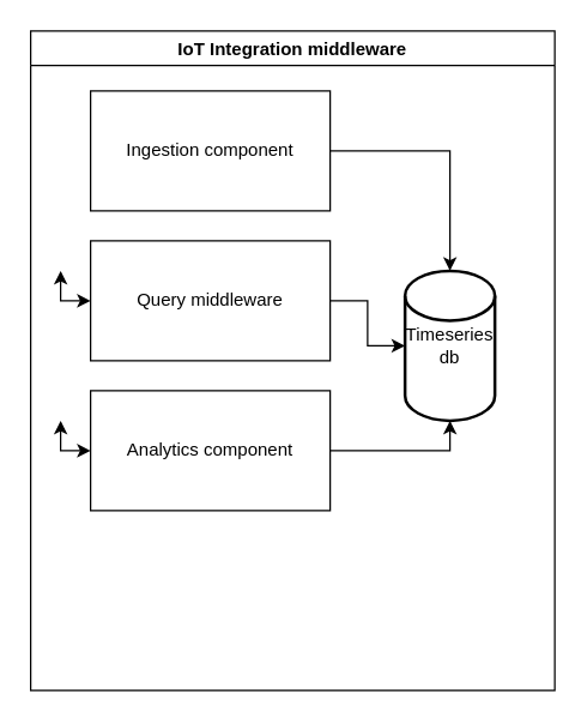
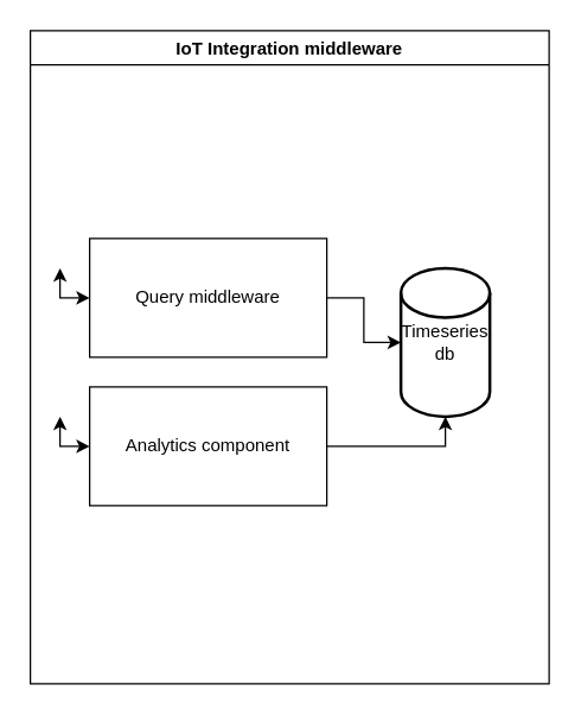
- <mxCell id="4" value="Ingestion component" style="rounded=0;whiteSpace=wrap;html=1;" parent="2" vertex="1"><mxGeometry x="40" y="40" width="160" height="80" as="geometry" /></mxCell>
- <mxCell id="3" style="edgeStyle=orthogonalEdgeStyle;rounded=0;orthogonalLoop=1;jettySize=auto;html=1;exitX=1;exitY=0.5;exitDx=0;exitDy=0;entryX=0.5;entryY=0;entryDx=0;entryDy=0;entryPerimeter=0;" parent="2" source="4" target="9" edge="1"><mxGeometry relative="1" as="geometry" /></mxCell>
